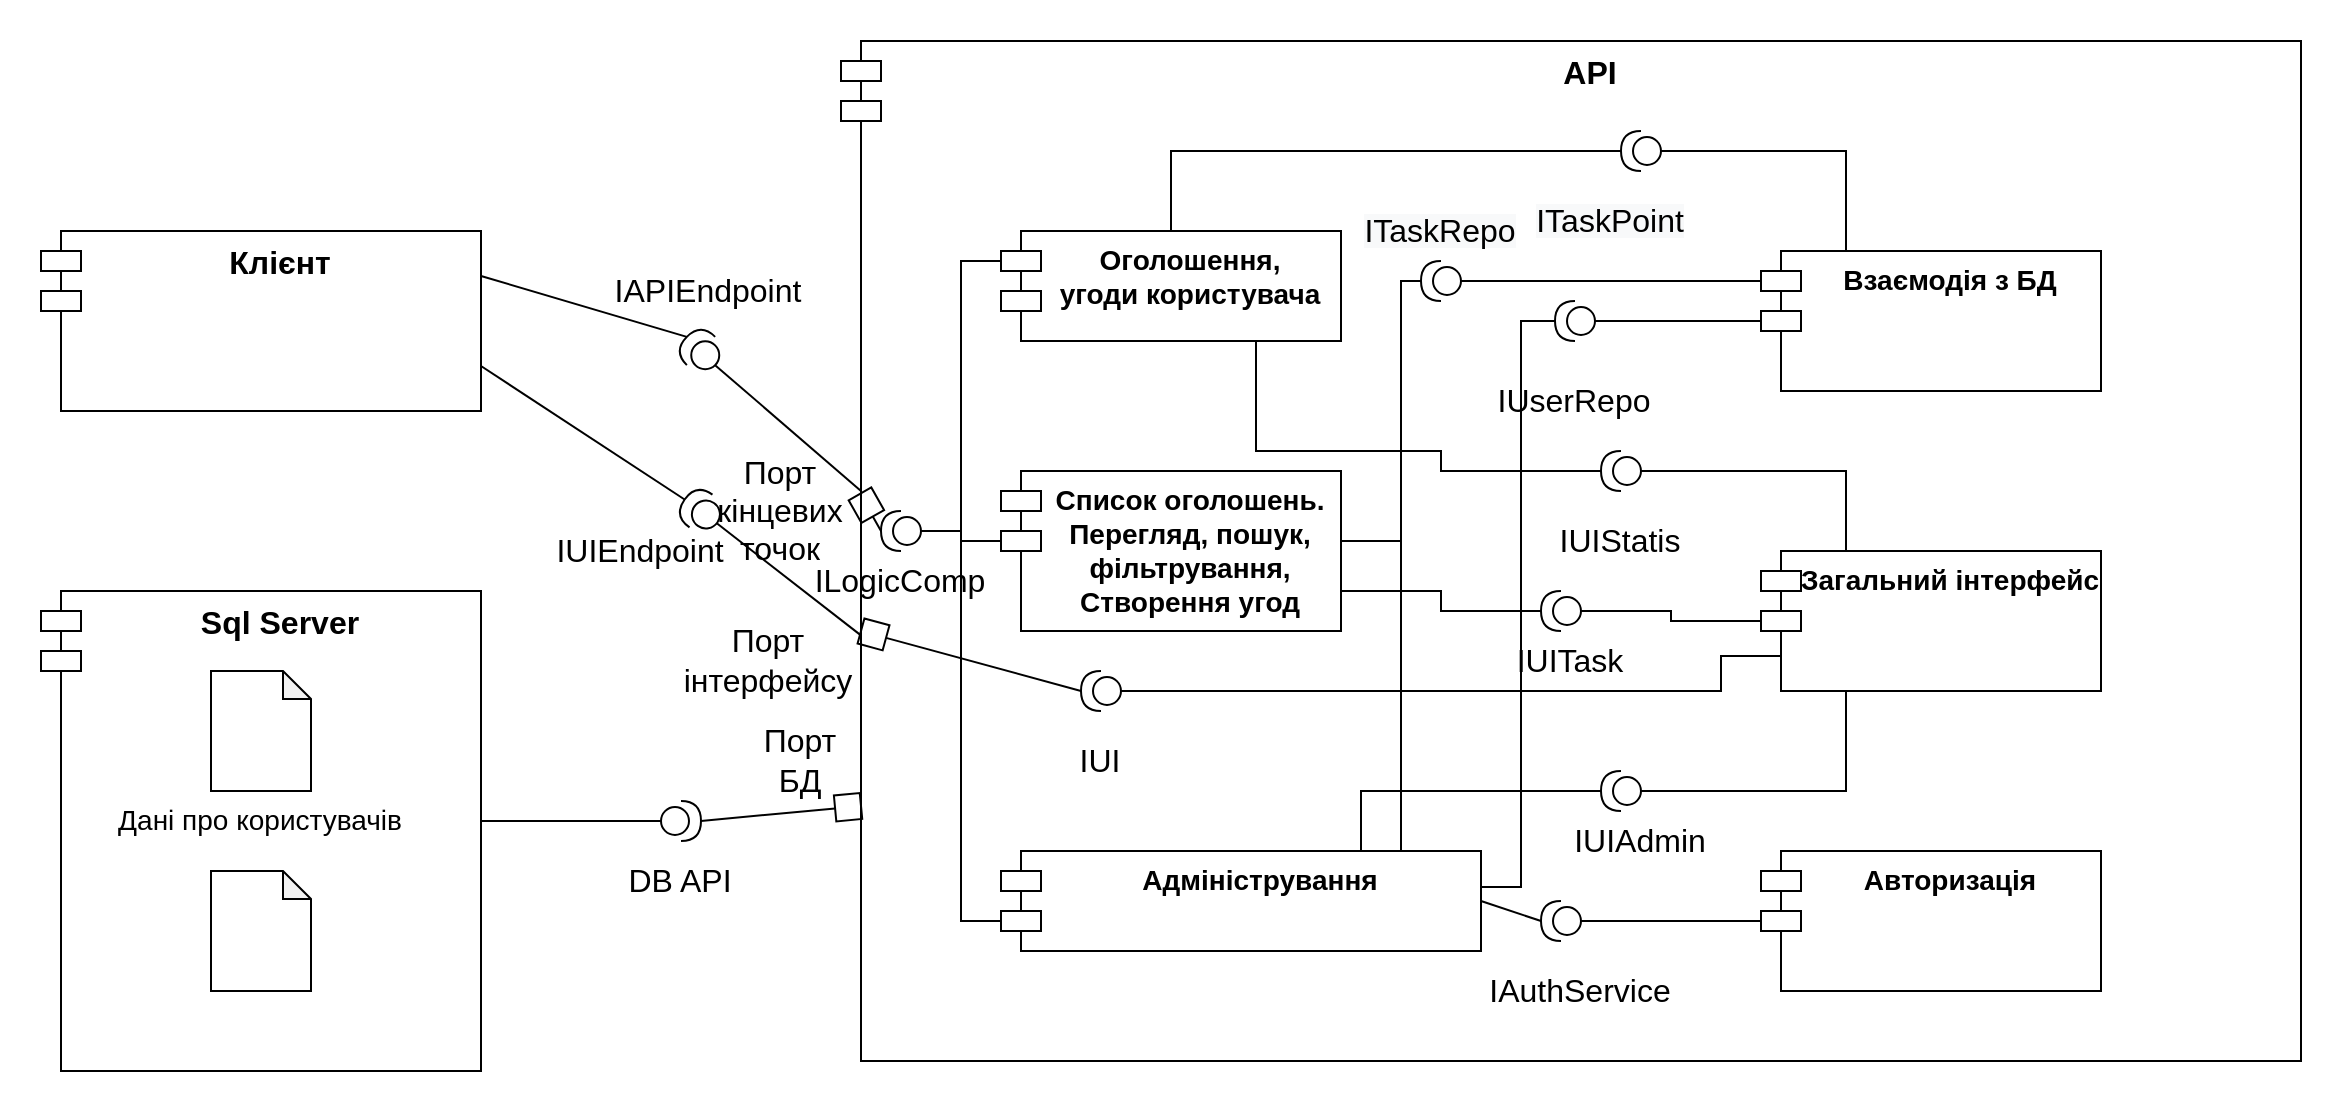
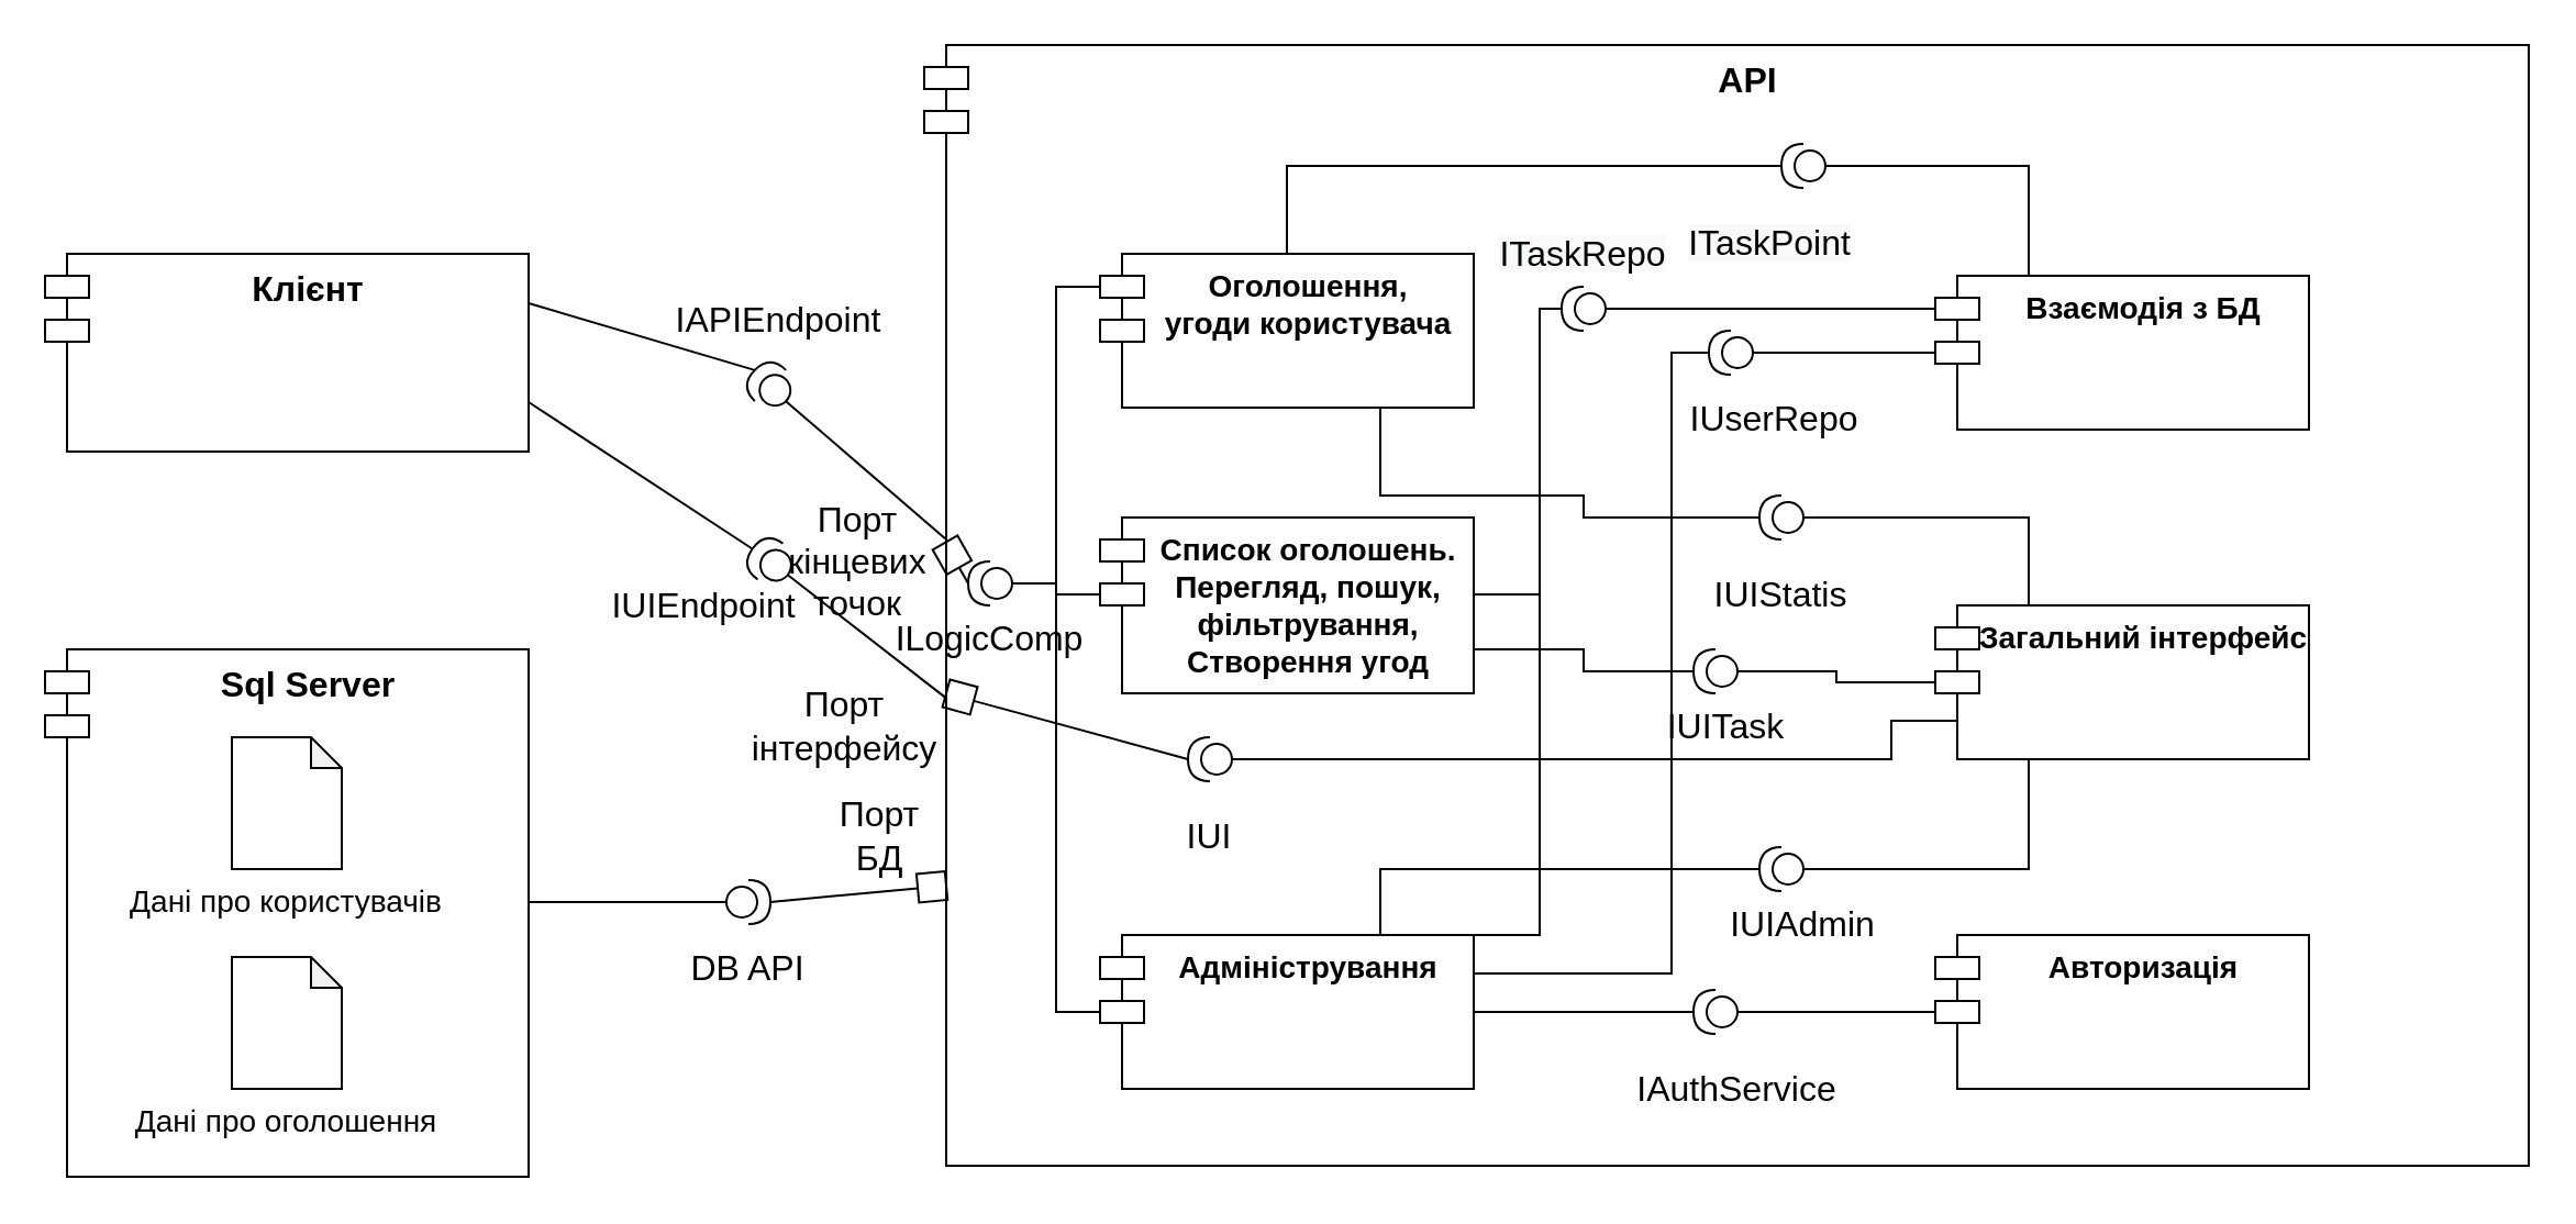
- <mxCell id="41" value="Оголошення, &#10;угоди користувача" style="shape=module;align=left;spacingLeft=20;align=center;verticalAlign=top;fontSize=14;fontStyle=1" parent="1" vertex="1"><mxGeometry x="500" y="115" width="170" height="55" as="geometry" /></mxCell>
+ <mxCell id="41" value="Оголошення, &#10;угоди користувача" style="shape=module;align=left;spacingLeft=20;align=center;verticalAlign=top;fontSize=14;fontStyle=1" parent="1" vertex="1"><mxGeometry x="500" y="115" width="170" height="70" as="geometry" /></mxCell>
- <mxCell id="39" value="IUserRepo" style="text;html=1;strokeColor=none;fillColor=none;align=center;verticalAlign=middle;whiteSpace=wrap;rounded=0;fontSize=16;" parent="1" vertex="1"><mxGeometry x="757" y="185" width="60" height="30" as="geometry" /></mxCell>
+ <mxCell id="39" value="IUserRepo" style="text;html=1;strokeColor=none;fillColor=none;align=center;verticalAlign=middle;whiteSpace=wrap;rounded=0;fontSize=16;" parent="1" vertex="1"><mxGeometry x="777" y="175" width="60" height="30" as="geometry" /></mxCell>
- <mxCell id="9" value="Адміністрування" style="shape=module;align=left;spacingLeft=20;align=center;verticalAlign=top;fontSize=14;fontStyle=1" parent="1" vertex="1"><mxGeometry x="500" y="425" width="240" height="50" as="geometry" /></mxCell>
+ <mxCell id="9" value="Адміністрування" style="shape=module;align=left;spacingLeft=20;align=center;verticalAlign=top;fontSize=14;fontStyle=1" parent="1" vertex="1"><mxGeometry x="500" y="425" width="170" height="70" as="geometry" /></mxCell>
+ <mxCell id="6" value="Дані про оголошення" style="text;html=1;strokeColor=none;fillColor=none;align=center;verticalAlign=middle;whiteSpace=wrap;rounded=0;fontSize=14;" parent="1" vertex="1"><mxGeometry x="45" y="495" width="170" height="30" as="geometry" /></mxCell>
